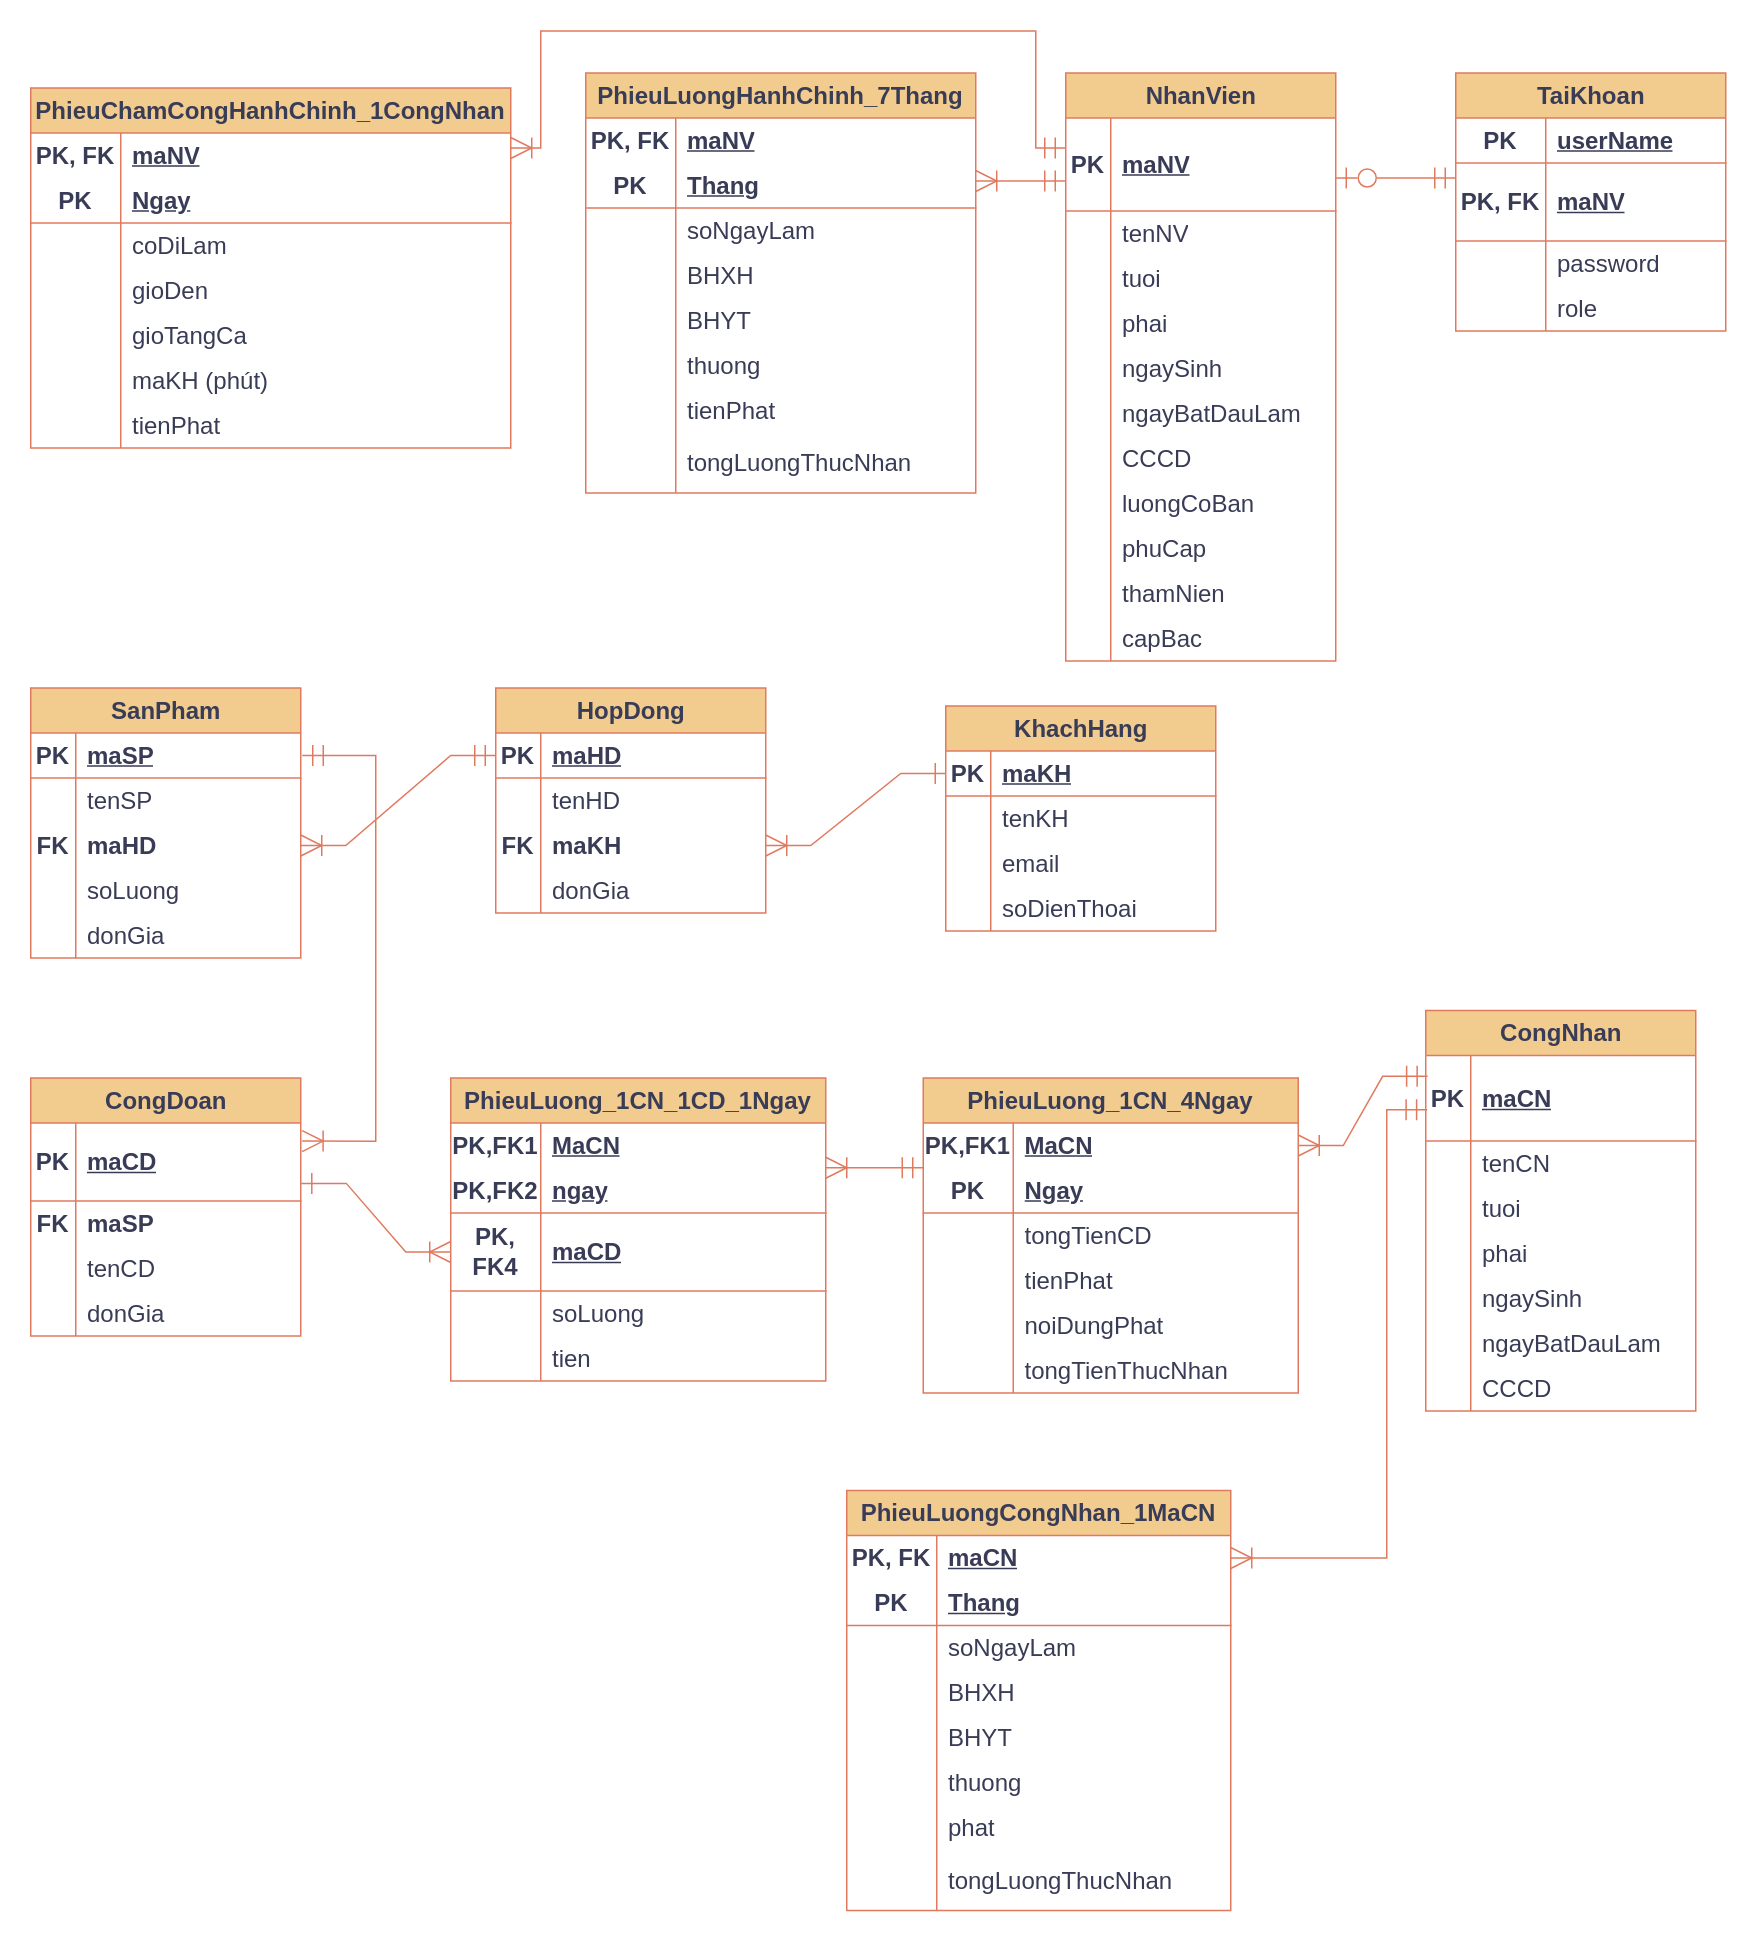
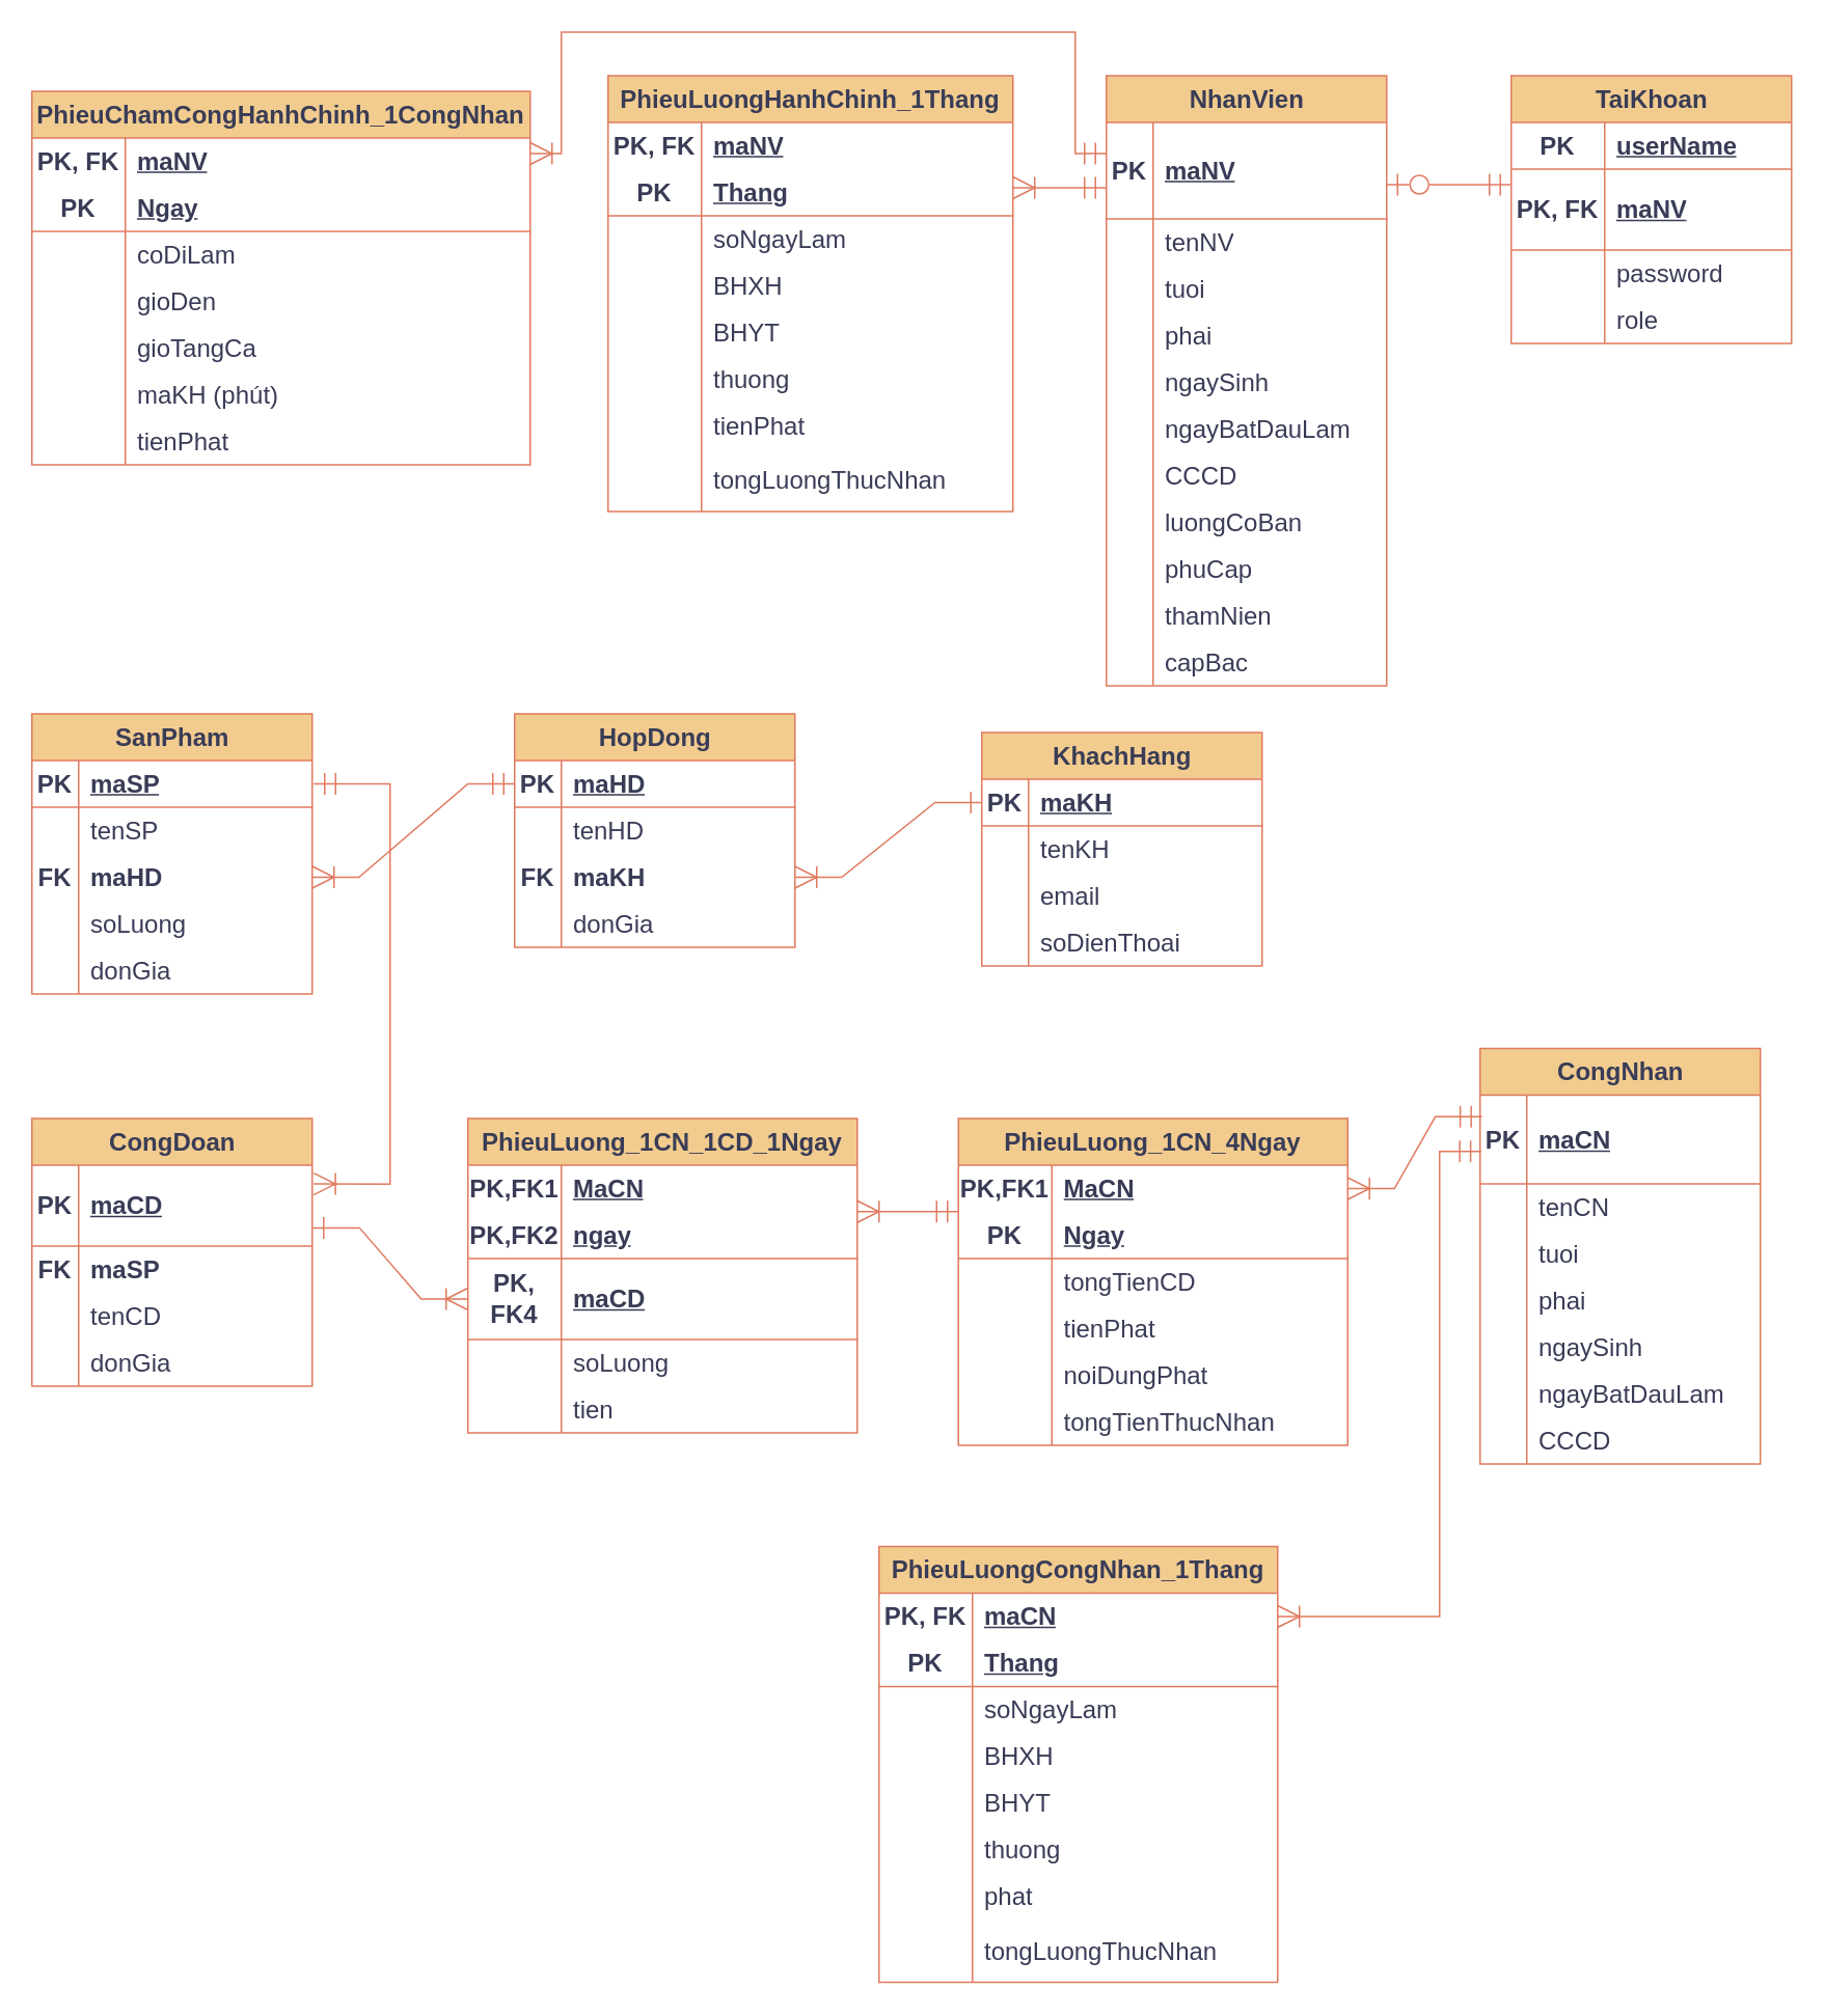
- <mxCell id="170" value="PhieuLuongHanhChinh_7Thang" style="shape=table;startSize=30;container=1;collapsible=1;childLayout=tableLayout;fixedRows=1;rowLines=0;fontStyle=1;align=center;resizeLast=1;html=1;whiteSpace=wrap;labelBackgroundColor=none;fillColor=#F2CC8F;strokeColor=#E07A5F;fontColor=#393C56;fontSize=16;" parent="1" vertex="1"><mxGeometry x="390" y="48" width="260" height="280" as="geometry" /></mxCell>
+ <mxCell id="170" value="PhieuLuongHanhChinh_1Thang" style="shape=table;startSize=30;container=1;collapsible=1;childLayout=tableLayout;fixedRows=1;rowLines=0;fontStyle=1;align=center;resizeLast=1;html=1;whiteSpace=wrap;labelBackgroundColor=none;fillColor=#F2CC8F;strokeColor=#E07A5F;fontColor=#393C56;fontSize=16;" parent="1" vertex="1"><mxGeometry x="390" y="48" width="260" height="280" as="geometry" /></mxCell>
- <mxCell id="195" value="PhieuLuongCongNhan_1MaCN" style="shape=table;startSize=30;container=1;collapsible=1;childLayout=tableLayout;fixedRows=1;rowLines=0;fontStyle=1;align=center;resizeLast=1;html=1;whiteSpace=wrap;labelBackgroundColor=none;fillColor=#F2CC8F;strokeColor=#E07A5F;fontColor=#393C56;fontSize=16;" parent="1" vertex="1"><mxGeometry x="564" y="993" width="256" height="280" as="geometry" /></mxCell>
+ <mxCell id="195" value="PhieuLuongCongNhan_1Thang" style="shape=table;startSize=30;container=1;collapsible=1;childLayout=tableLayout;fixedRows=1;rowLines=0;fontStyle=1;align=center;resizeLast=1;html=1;whiteSpace=wrap;labelBackgroundColor=none;fillColor=#F2CC8F;strokeColor=#E07A5F;fontColor=#393C56;fontSize=16;" parent="1" vertex="1"><mxGeometry x="564" y="993" width="256" height="280" as="geometry" /></mxCell>
